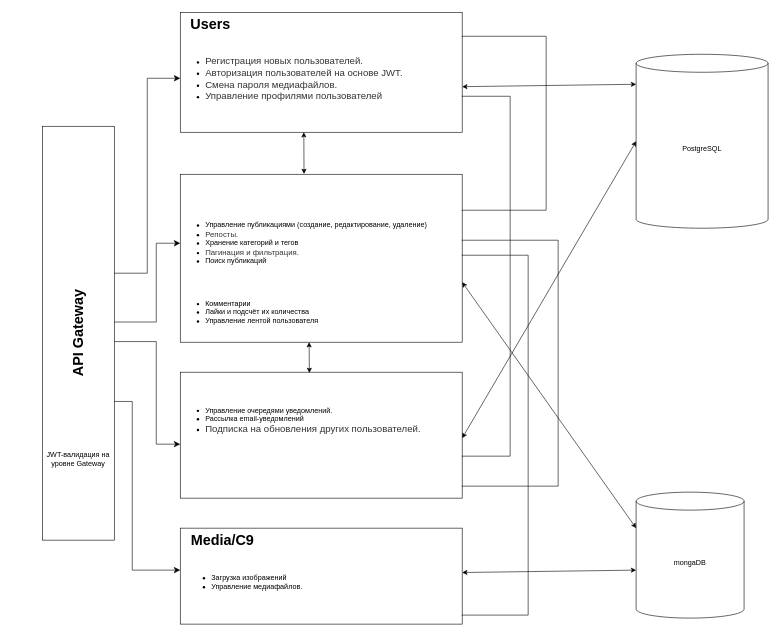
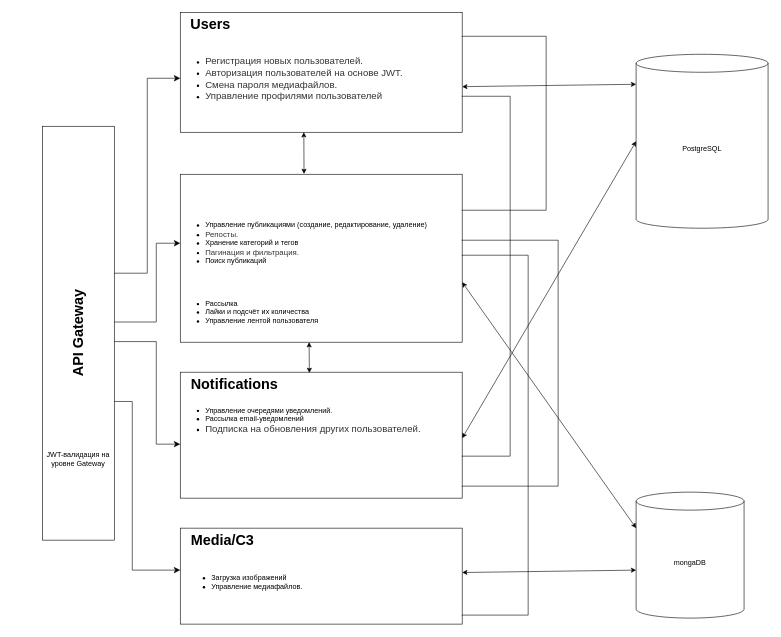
- <mxCell id="14" value="&lt;ul&gt;&lt;li&gt;Комментарии&lt;/li&gt;&lt;li&gt;Лайки и подсчёт их количества&lt;/li&gt;&lt;li&gt;Управление лентой пользователя&amp;nbsp;&lt;/li&gt;&lt;/ul&gt;" style="text;strokeColor=none;fillColor=none;html=1;whiteSpace=wrap;verticalAlign=middle;overflow=hidden;" parent="1" vertex="1"><mxGeometry x="300" y="480" width="430" height="80" as="geometry" /></mxCell>
+ <mxCell id="14" value="&lt;ul&gt;&lt;li&gt;Рассылка&lt;/li&gt;&lt;li&gt;Лайки и подсчёт их количества&lt;/li&gt;&lt;li&gt;Управление лентой пользователя&amp;nbsp;&lt;/li&gt;&lt;/ul&gt;" style="text;strokeColor=none;fillColor=none;html=1;whiteSpace=wrap;verticalAlign=middle;overflow=hidden;" parent="1" vertex="1"><mxGeometry x="300" y="480" width="430" height="80" as="geometry" /></mxCell>
+ <mxCell id="10" value="Notifications" style="text;strokeColor=none;fillColor=none;html=1;fontSize=24;fontStyle=1;verticalAlign=middle;align=center;" parent="1" vertex="1"><mxGeometry x="300" y="620" width="180" height="40" as="geometry" /></mxCell>
- <mxCell id="17" value="Media/C9" style="text;strokeColor=none;fillColor=none;html=1;fontSize=24;fontStyle=1;verticalAlign=middle;align=center;" parent="1" vertex="1"><mxGeometry x="300" y="880" width="140" height="40" as="geometry" /></mxCell>
+ <mxCell id="17" value="Media/C3" style="text;strokeColor=none;fillColor=none;html=1;fontSize=24;fontStyle=1;verticalAlign=middle;align=center;" parent="1" vertex="1"><mxGeometry x="300" y="880" width="140" height="40" as="geometry" /></mxCell>
